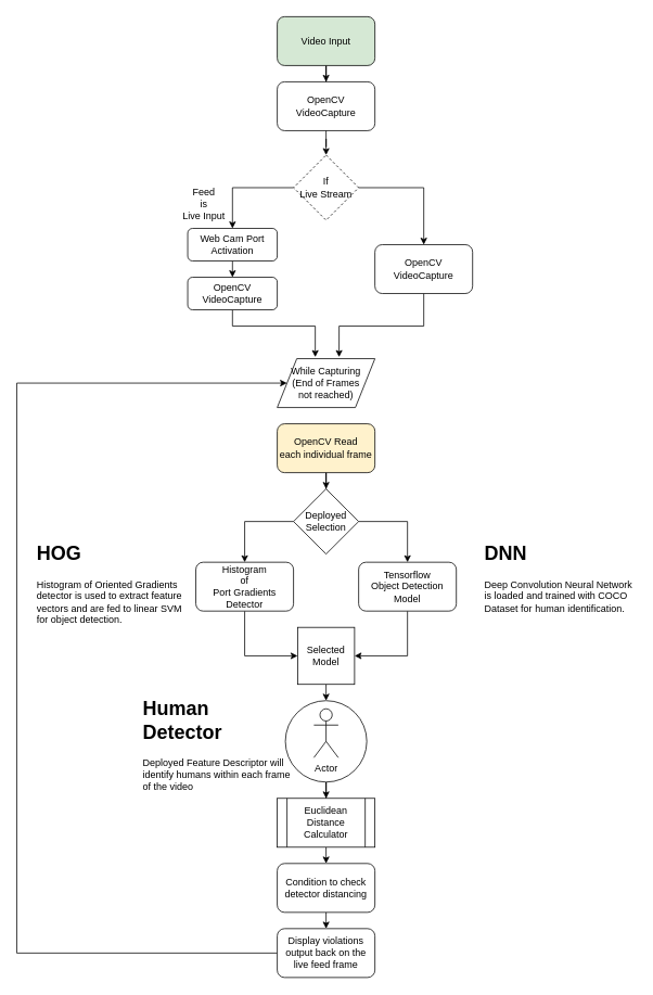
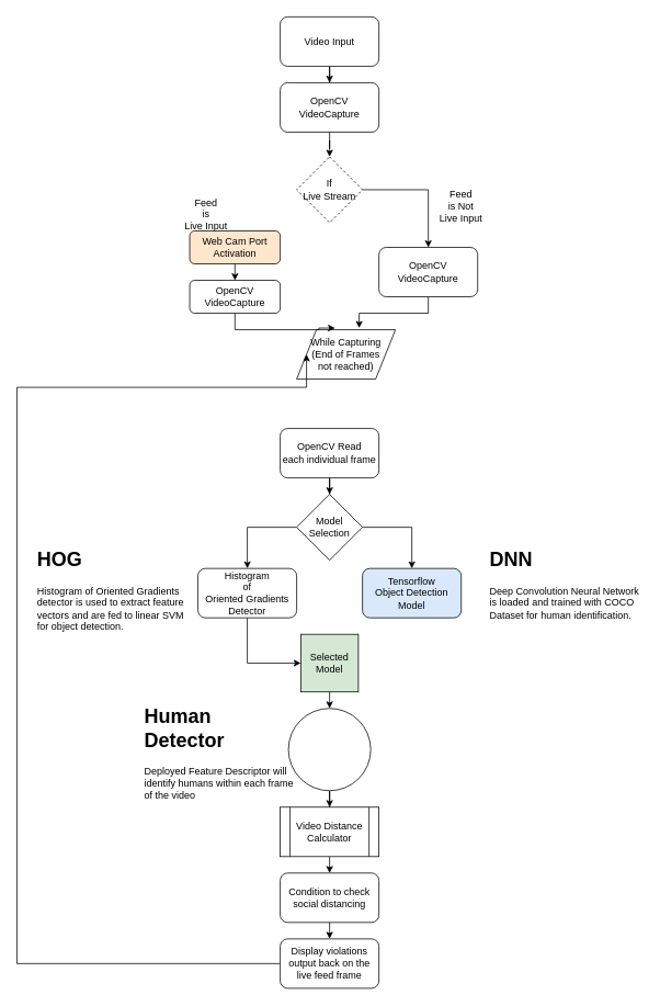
- <mxCell id="3" value="Video Input" style="rounded=1;whiteSpace=wrap;html=1;fillColor=#d5e8d4;" vertex="1" parent="1"><mxGeometry x="340" y="20" width="120" height="60" as="geometry" /></mxCell>
+ <mxCell id="3" value="Video Input" style="rounded=1;whiteSpace=wrap;html=1;" vertex="1" parent="1"><mxGeometry x="340" y="20" width="120" height="60" as="geometry" /></mxCell>
- <mxCell id="8" value="Feed &lt;br&gt;is &lt;br&gt;Live Input" style="text;html=1;strokeColor=none;fillColor=none;align=center;verticalAlign=middle;whiteSpace=wrap;rounded=0;" vertex="1" parent="1"><mxGeometry x="220" y="240" width="60" height="20" as="geometry" /></mxCell>
+ <mxCell id="8" value="Feed &lt;br&gt;is &lt;br&gt;Live Input" style="text;html=1;strokeColor=none;fillColor=none;align=center;verticalAlign=middle;whiteSpace=wrap;rounded=0;" vertex="1" parent="1"><mxGeometry x="220" y="250" width="60" height="20" as="geometry" /></mxCell>
- <mxCell id="22" value="" style="edgeStyle=orthogonalEdgeStyle;rounded=0;orthogonalLoop=1;jettySize=auto;html=1;" edge="1" parent="1" source="18" target="21"><mxGeometry relative="1" as="geometry"><mxPoint x="360" y="230" as="sourcePoint" /><mxPoint x="280" y="480" as="targetPoint" /></mxGeometry></mxCell>
+ <mxCell id="9" value="Feed &lt;br&gt;is Not&lt;br&gt;Live Input" style="text;html=1;strokeColor=none;fillColor=none;align=center;verticalAlign=middle;whiteSpace=wrap;rounded=0;" vertex="1" parent="1"><mxGeometry x="530" y="240" width="60" height="20" as="geometry" /></mxCell>
- <mxCell id="21" value="Web Cam Port Activation" style="rounded=1;whiteSpace=wrap;html=1;" vertex="1" parent="1"><mxGeometry x="230" y="280" width="110" height="40" as="geometry" /></mxCell>
+ <mxCell id="21" value="Web Cam Port Activation" style="rounded=1;whiteSpace=wrap;html=1;fillColor=#ffe6cc;" vertex="1" parent="1"><mxGeometry x="230" y="280" width="110" height="40" as="geometry" /></mxCell>
- <mxCell id="10" value="While Capturing&lt;br&gt;(End of Frames&lt;br&gt;not reached)" style="shape=parallelogram;perimeter=parallelogramPerimeter;whiteSpace=wrap;html=1;" vertex="1" parent="1"><mxGeometry x="340" y="440" width="120" height="60" as="geometry" /></mxCell>
+ <mxCell id="10" value="While Capturing&lt;br&gt;(End of Frames&lt;br&gt;not reached)" style="shape=parallelogram;perimeter=parallelogramPerimeter;whiteSpace=wrap;html=1;" vertex="1" parent="1"><mxGeometry x="360" y="400" width="120" height="60" as="geometry" /></mxCell>
- <mxCell id="13" value="OpenCV Read&lt;br&gt;each individual frame" style="rounded=1;whiteSpace=wrap;html=1;fillColor=#fff2cc;" vertex="1" parent="1"><mxGeometry x="340" y="520" width="120" height="60" as="geometry" /></mxCell>
+ <mxCell id="13" value="OpenCV Read&lt;br&gt;each individual frame" style="rounded=1;whiteSpace=wrap;html=1;" vertex="1" parent="1"><mxGeometry x="340" y="520" width="120" height="60" as="geometry" /></mxCell>
- <mxCell id="37" value="Deployed Selection" style="rhombus;whiteSpace=wrap;html=1;" vertex="1" parent="1"><mxGeometry x="360" y="600" width="80" height="80" as="geometry" /></mxCell>
+ <mxCell id="37" value="Model Selection" style="rhombus;whiteSpace=wrap;html=1;" vertex="1" parent="1"><mxGeometry x="360" y="600" width="80" height="80" as="geometry" /></mxCell>
- <mxCell id="30" value="Histogram&lt;br&gt;of&lt;br&gt;Port Gradients&lt;br&gt;Detector" style="rounded=1;whiteSpace=wrap;html=1;" vertex="1" parent="1"><mxGeometry x="240" y="690" width="120" height="60" as="geometry" /></mxCell>
+ <mxCell id="30" value="Histogram&lt;br&gt;of&lt;br&gt;Oriented Gradients&lt;br&gt;Detector" style="rounded=1;whiteSpace=wrap;html=1;" vertex="1" parent="1"><mxGeometry x="240" y="690" width="120" height="60" as="geometry" /></mxCell>
- <mxCell id="32" value="Tensorflow&lt;br&gt;Object Detection Model" style="rounded=1;whiteSpace=wrap;html=1;" vertex="1" parent="1"><mxGeometry x="440" y="690" width="120" height="60" as="geometry" /></mxCell>
+ <mxCell id="32" value="Tensorflow&lt;br&gt;Object Detection Model" style="rounded=1;whiteSpace=wrap;html=1;fillColor=#dae8fc;" vertex="1" parent="1"><mxGeometry x="440" y="690" width="120" height="60" as="geometry" /></mxCell>
- <mxCell id="38" value="Selected Model" style="whiteSpace=wrap;html=1;aspect=fixed;" vertex="1" parent="1"><mxGeometry x="365" y="770" width="70" height="70" as="geometry" /></mxCell>
+ <mxCell id="38" value="Selected Model" style="whiteSpace=wrap;html=1;aspect=fixed;fillColor=#d5e8d4;" vertex="1" parent="1"><mxGeometry x="365" y="770" width="70" height="70" as="geometry" /></mxCell>
- <mxCell id="31" style="edgeStyle=orthogonalEdgeStyle;rounded=0;orthogonalLoop=1;jettySize=auto;html=1;entryX=1;entryY=0.5;entryDx=0;entryDy=0;" edge="1" parent="1" source="32" target="38"><mxGeometry relative="1" as="geometry"><Array as="points"><mxPoint x="500" y="805" /></Array></mxGeometry></mxCell>
- <mxCell id="16" value="Actor" style="shape=umlActor;verticalLabelPosition=bottom;labelBackgroundColor=#ffffff;verticalAlign=top;html=1;outlineConnect=0;" vertex="1" parent="1"><mxGeometry x="385" y="870" width="30" height="60" as="geometry" /></mxCell>
- <mxCell id="24" value="Euclidean Distance Calculator" style="shape=process;whiteSpace=wrap;html=1;backgroundOutline=1;" vertex="1" parent="1"><mxGeometry x="340" y="980" width="120" height="60" as="geometry" /></mxCell>
+ <mxCell id="24" value="Video Distance Calculator" style="shape=process;whiteSpace=wrap;html=1;backgroundOutline=1;" vertex="1" parent="1"><mxGeometry x="340" y="980" width="120" height="60" as="geometry" /></mxCell>
- <mxCell id="26" value="Condition to check detector distancing" style="rounded=1;whiteSpace=wrap;html=1;" vertex="1" parent="1"><mxGeometry x="340" y="1060" width="120" height="60" as="geometry" /></mxCell>
+ <mxCell id="26" value="Condition to check social distancing" style="rounded=1;whiteSpace=wrap;html=1;" vertex="1" parent="1"><mxGeometry x="340" y="1060" width="120" height="60" as="geometry" /></mxCell>
